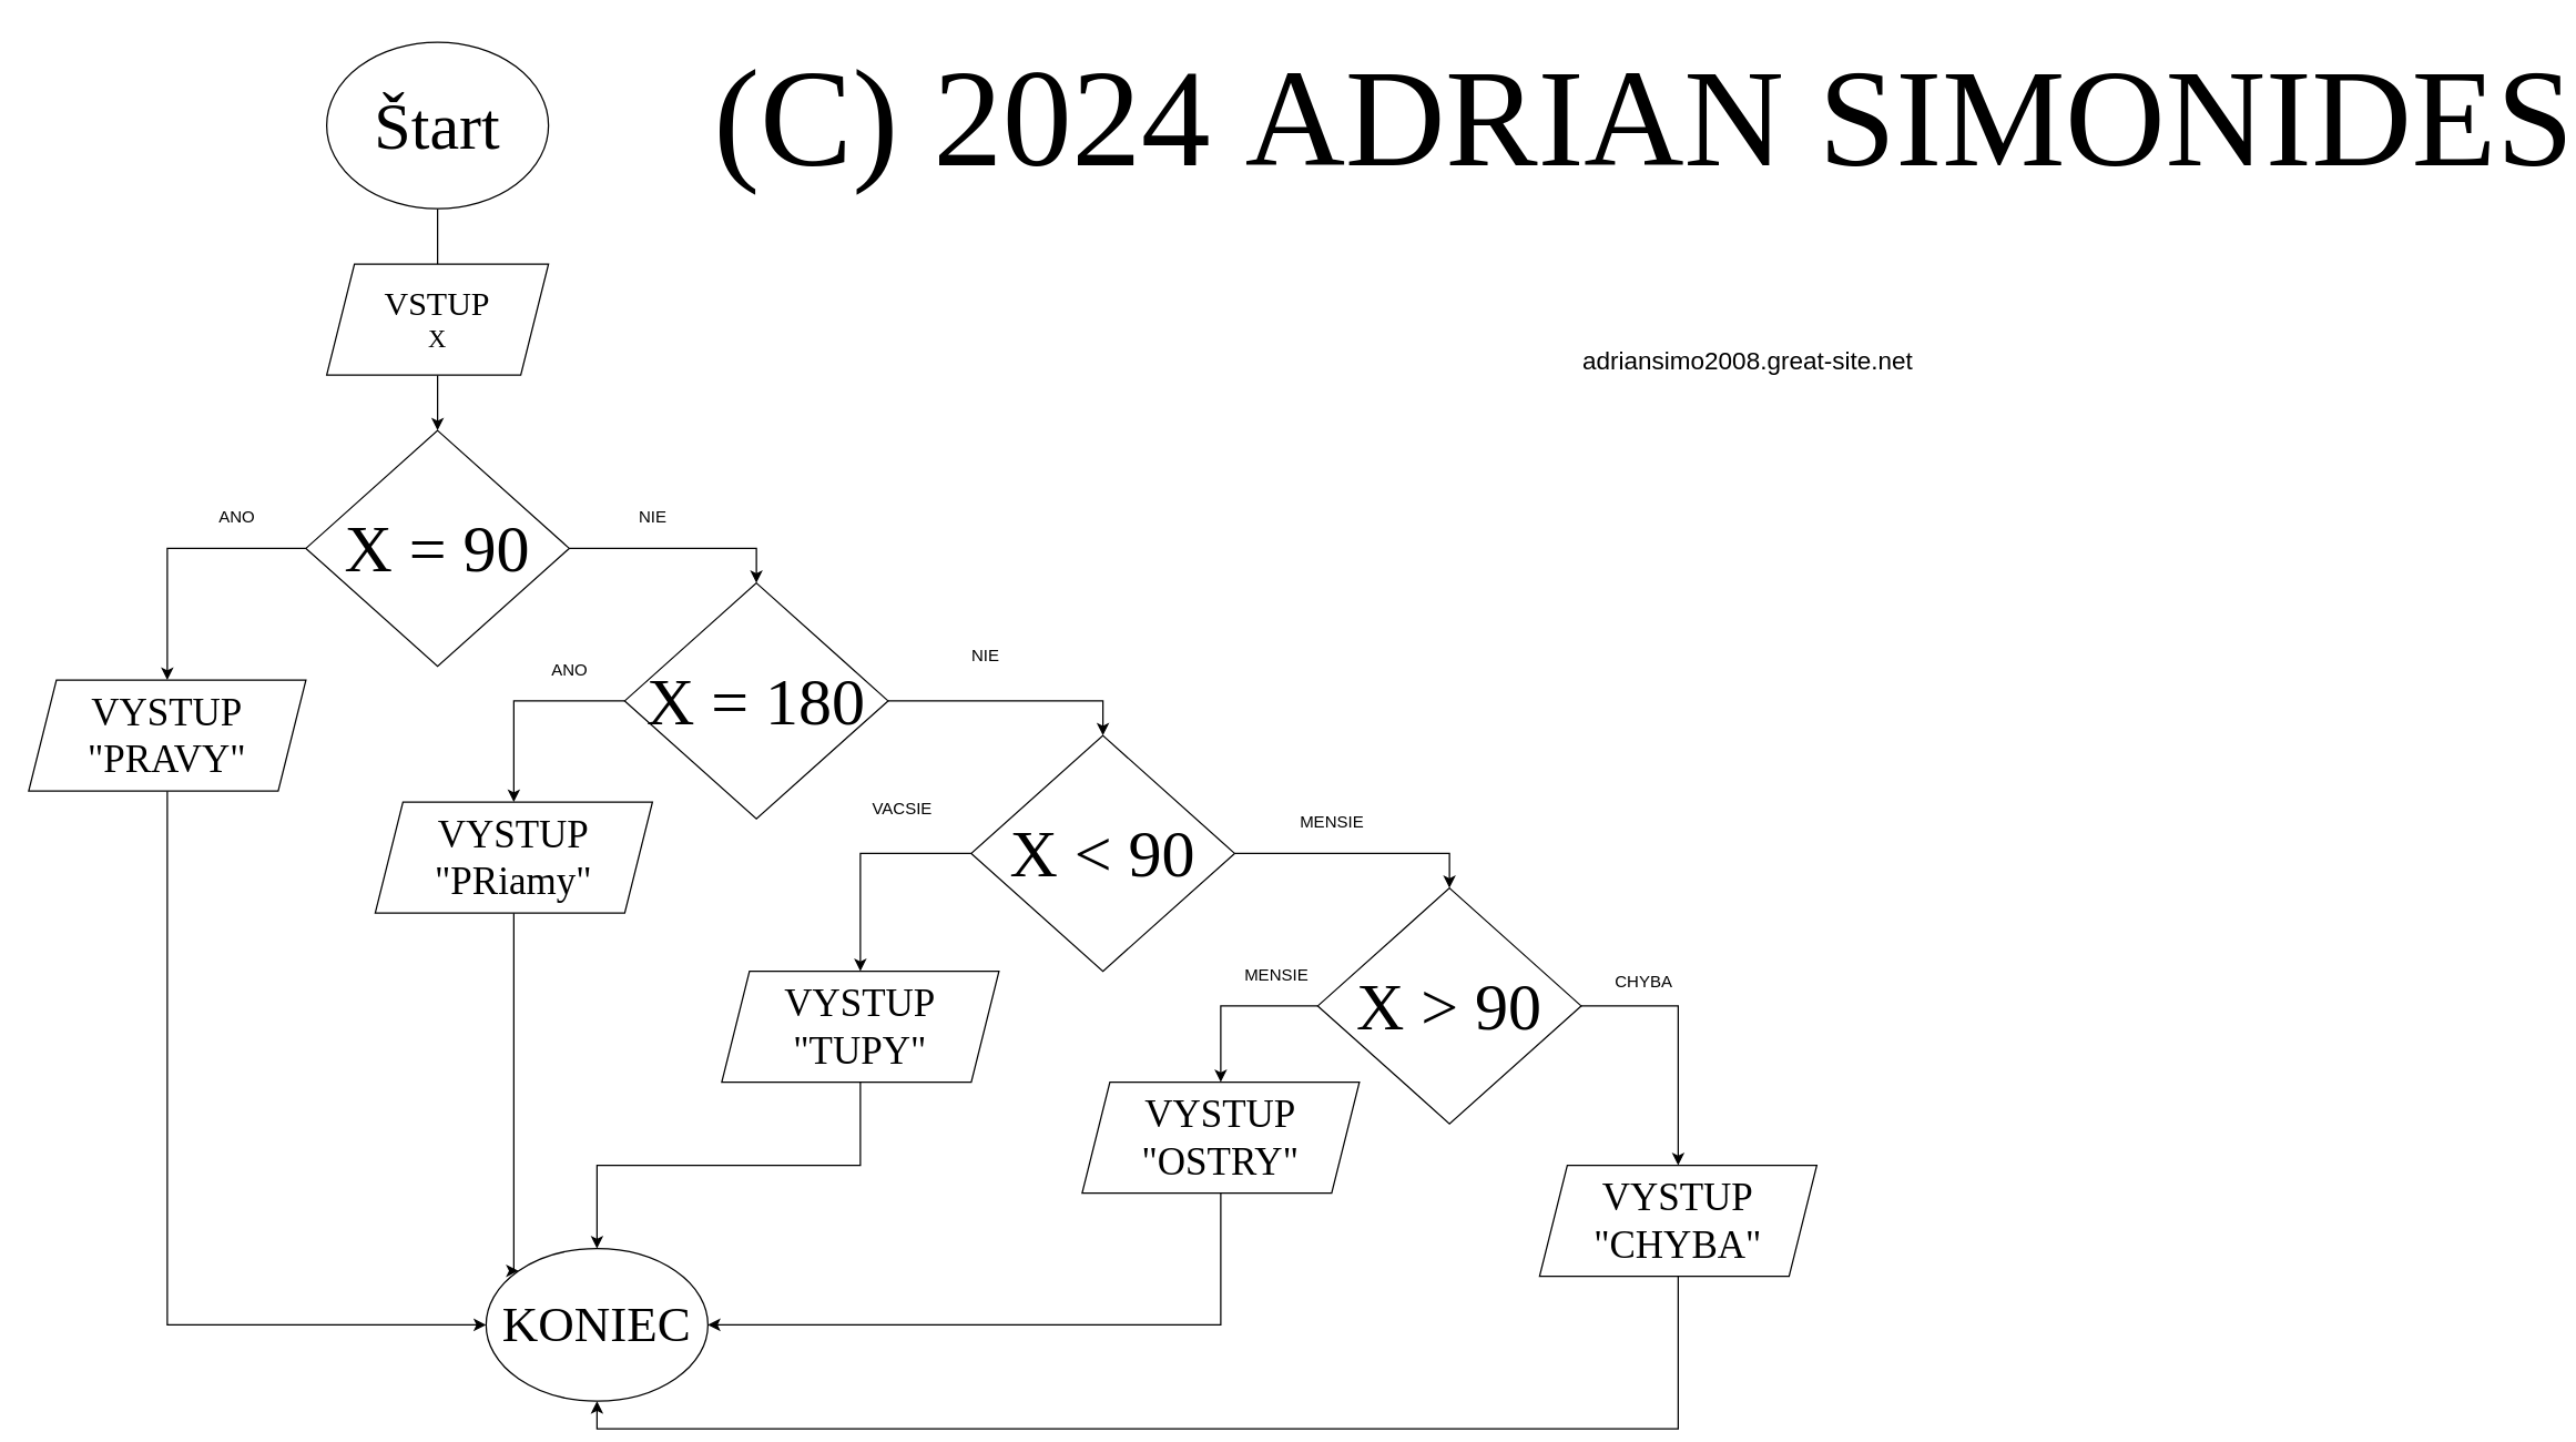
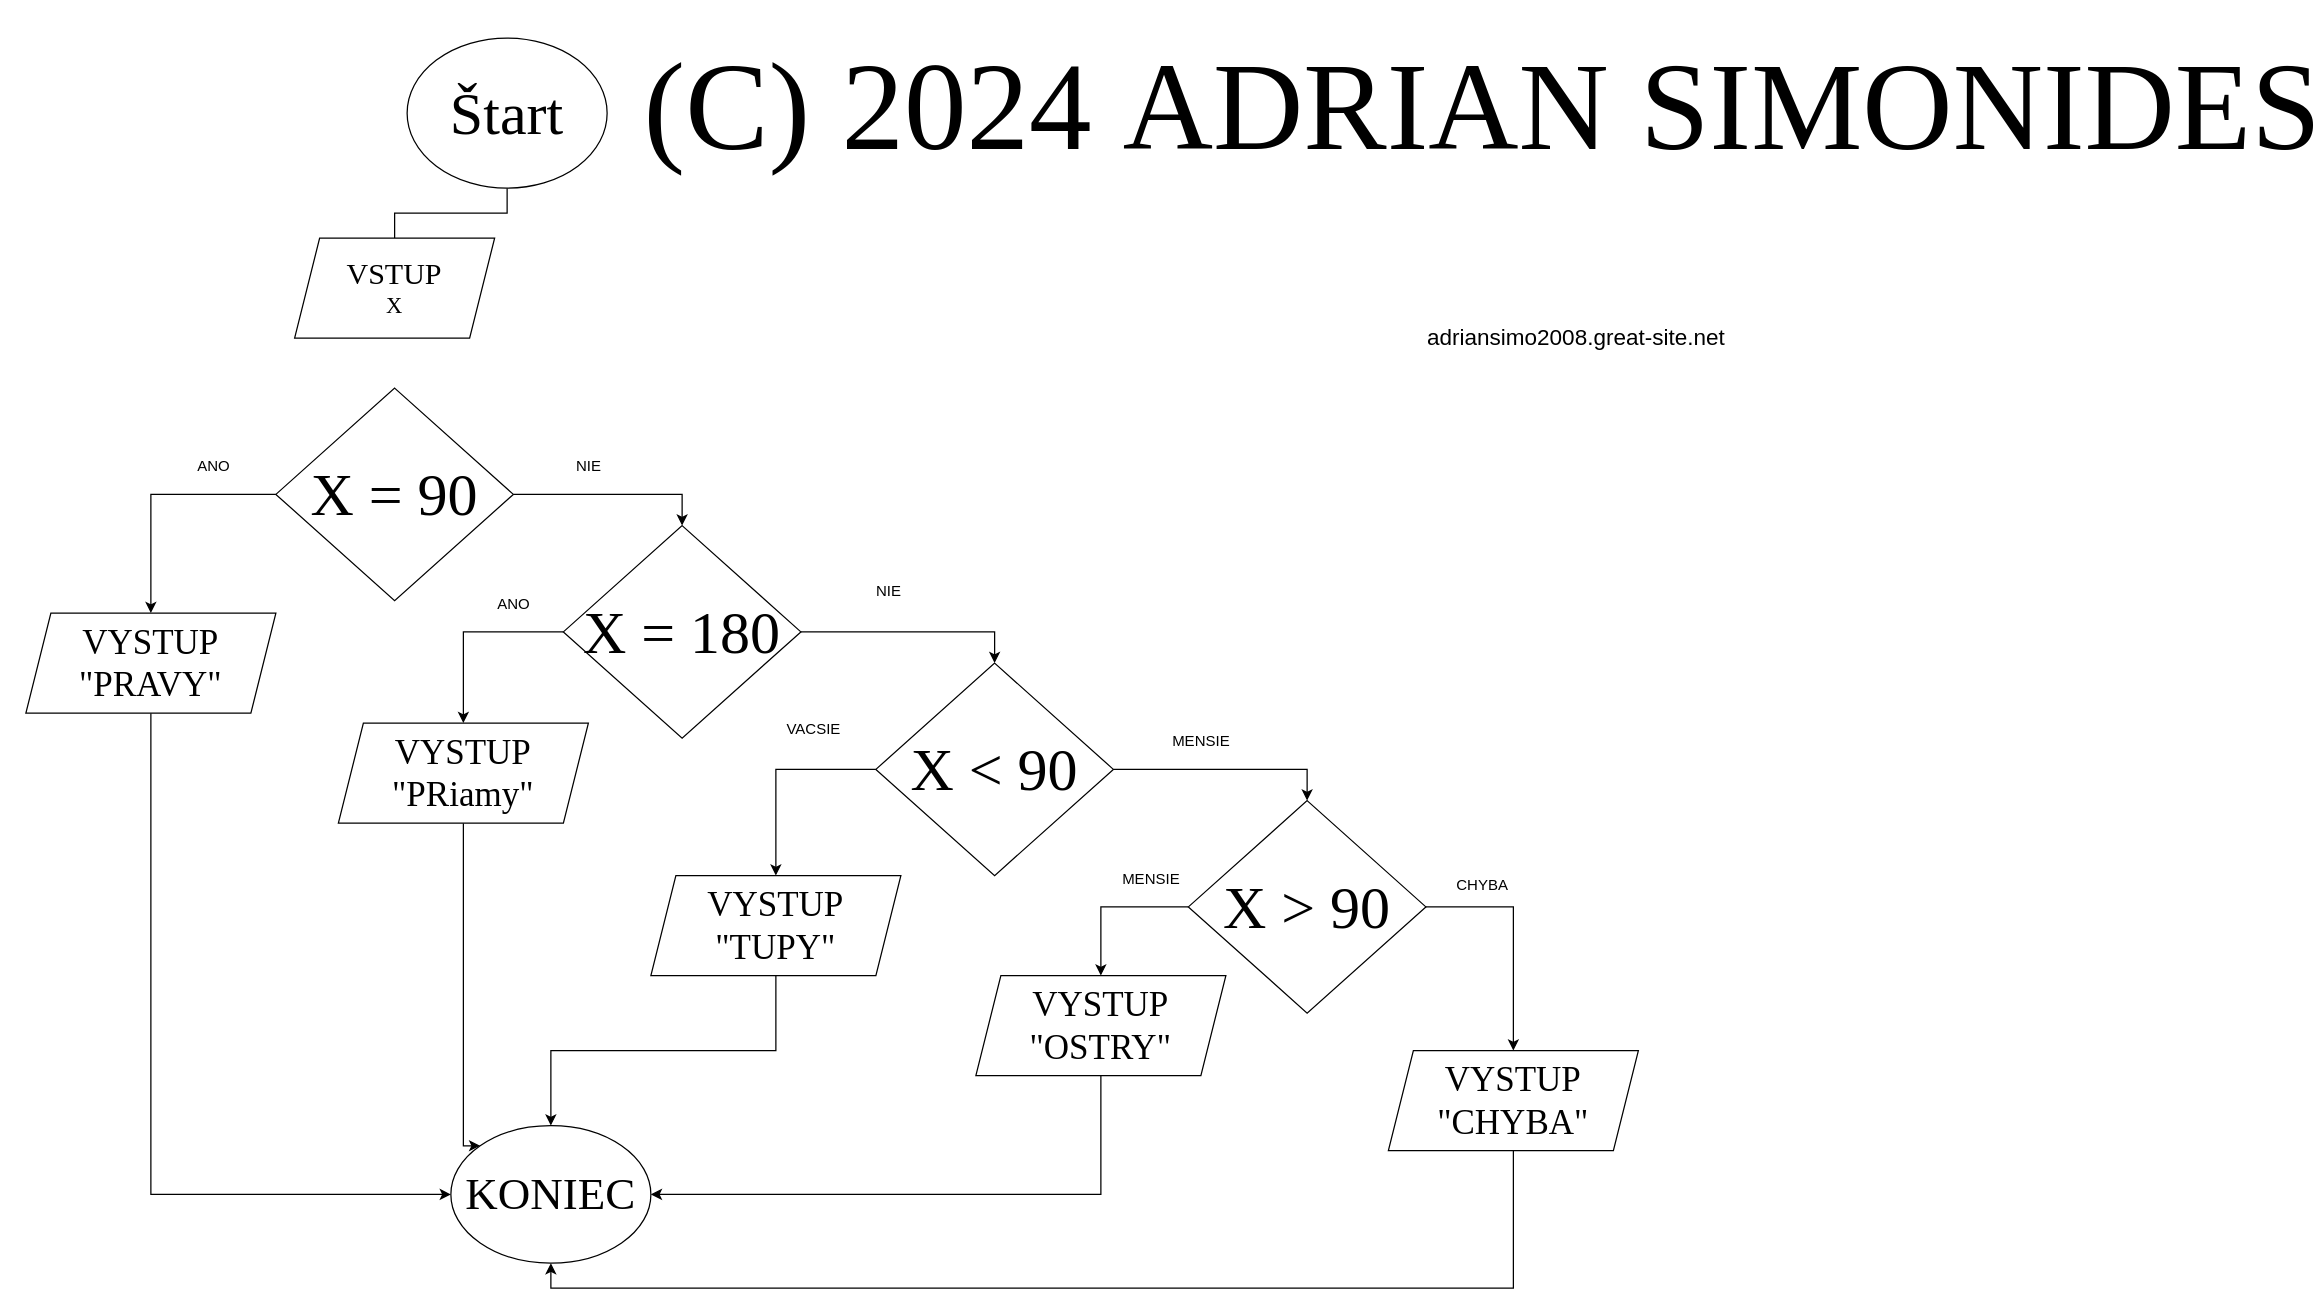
- <mxCell id="3" value="&lt;font data-font-src=&quot;https://fonts.googleapis.com/css?family=Bangers&quot; face=&quot;Bangers&quot; style=&quot;font-size: 48px;&quot;&gt;Štart&lt;/font&gt;" style="ellipse;whiteSpace=wrap;html=1;" vertex="1" parent="1"><mxGeometry x="235" y="30" width="160" height="120" as="geometry" /></mxCell>
+ <mxCell id="3" value="&lt;font data-font-src=&quot;https://fonts.googleapis.com/css?family=Bangers&quot; face=&quot;Bangers&quot; style=&quot;font-size: 48px;&quot;&gt;Štart&lt;/font&gt;" style="ellipse;whiteSpace=wrap;html=1;" vertex="1" parent="1"><mxGeometry x="325" y="30" width="160" height="120" as="geometry" /></mxCell>
- <mxCell id="38" value="&lt;font style=&quot;font-size: 18px;&quot;&gt;adriansimo2008.great-site.net&lt;/font&gt;" style="text;html=1;align=center;verticalAlign=middle;resizable=0;points=[];autosize=1;strokeColor=none;fillColor=none;" vertex="1" parent="1"><mxGeometry x="1130" y="240" width="260" height="40" as="geometry" /></mxCell>
+ <mxCell id="38" value="&lt;font style=&quot;font-size: 18px;&quot;&gt;adriansimo2008.great-site.net&lt;/font&gt;" style="text;html=1;align=center;verticalAlign=middle;resizable=0;points=[];autosize=1;strokeColor=none;fillColor=none;" vertex="1" parent="1"><mxGeometry x="1130" y="250" width="260" height="40" as="geometry" /></mxCell>
- <mxCell id="4" style="edgeStyle=orthogonalEdgeStyle;rounded=0;orthogonalLoop=1;jettySize=auto;html=1;exitX=0.5;exitY=1;exitDx=0;exitDy=0;entryX=0.5;entryY=0;entryDx=0;entryDy=0;" edge="1" parent="1" source="5" target="12"><mxGeometry relative="1" as="geometry" /></mxCell>
- <mxCell id="9" value="&lt;font style=&quot;font-size: 36px;&quot;&gt;KONIEC&lt;/font&gt;" style="ellipse;whiteSpace=wrap;html=1;fontFamily=Bangers;fontSource=https%3A%2F%2Ffonts.googleapis.com%2Fcss%3Ffamily%3DBangers;" vertex="1" parent="1"><mxGeometry x="350" y="900" width="160" height="110" as="geometry" /></mxCell>
+ <mxCell id="9" value="&lt;font style=&quot;font-size: 36px;&quot;&gt;KONIEC&lt;/font&gt;" style="ellipse;whiteSpace=wrap;html=1;fontFamily=Bangers;fontSource=https%3A%2F%2Ffonts.googleapis.com%2Fcss%3Ffamily%3DBangers;" vertex="1" parent="1"><mxGeometry x="360" y="900" width="160" height="110" as="geometry" /></mxCell>
